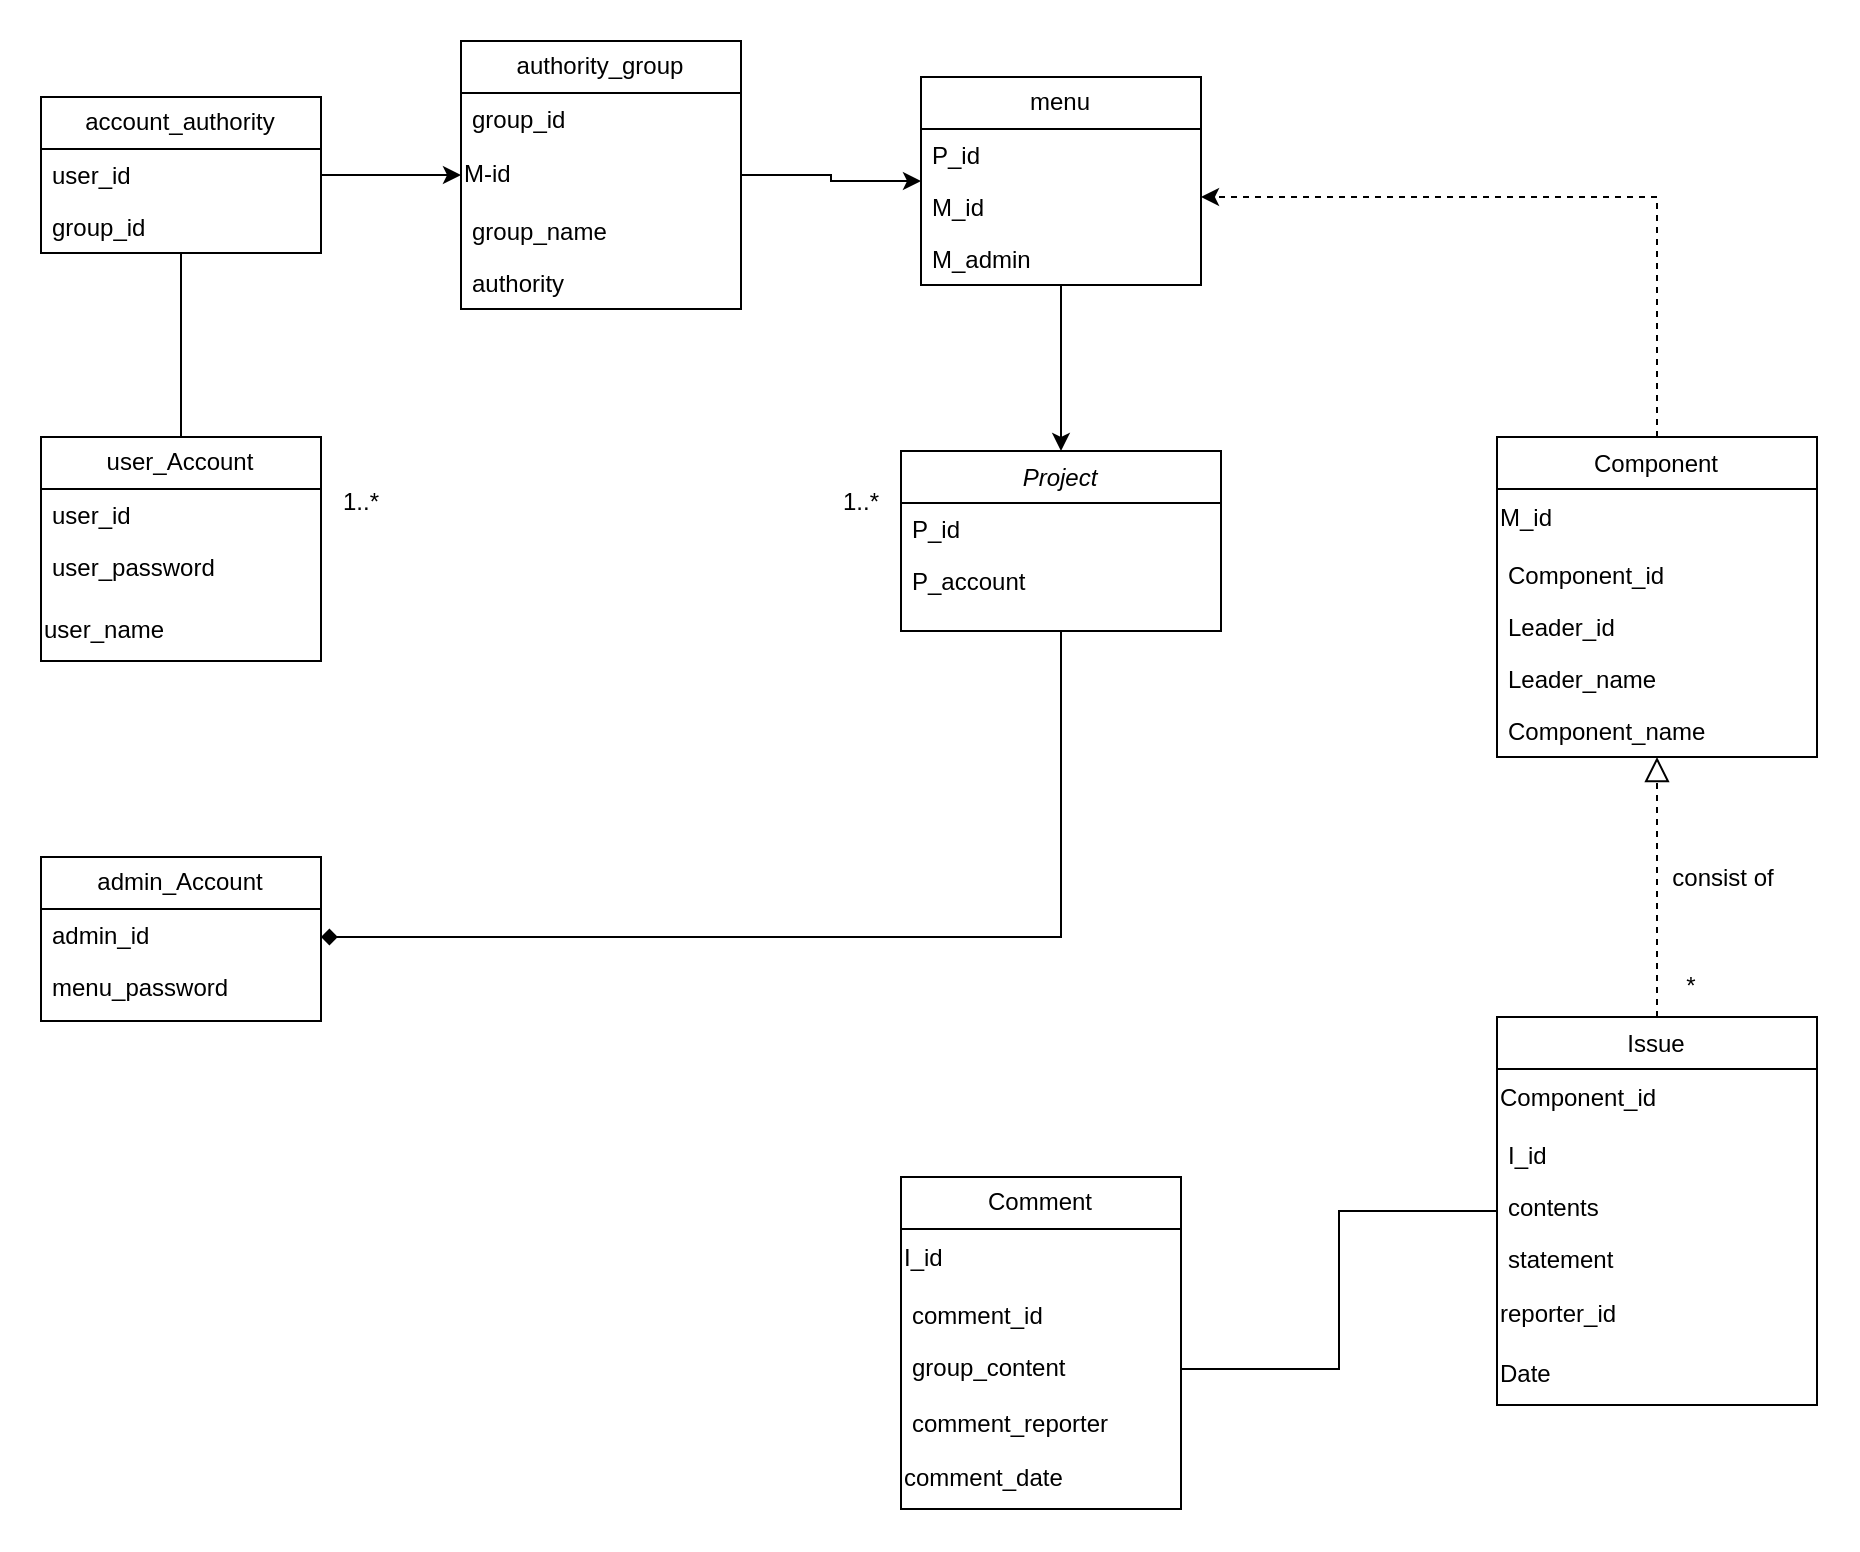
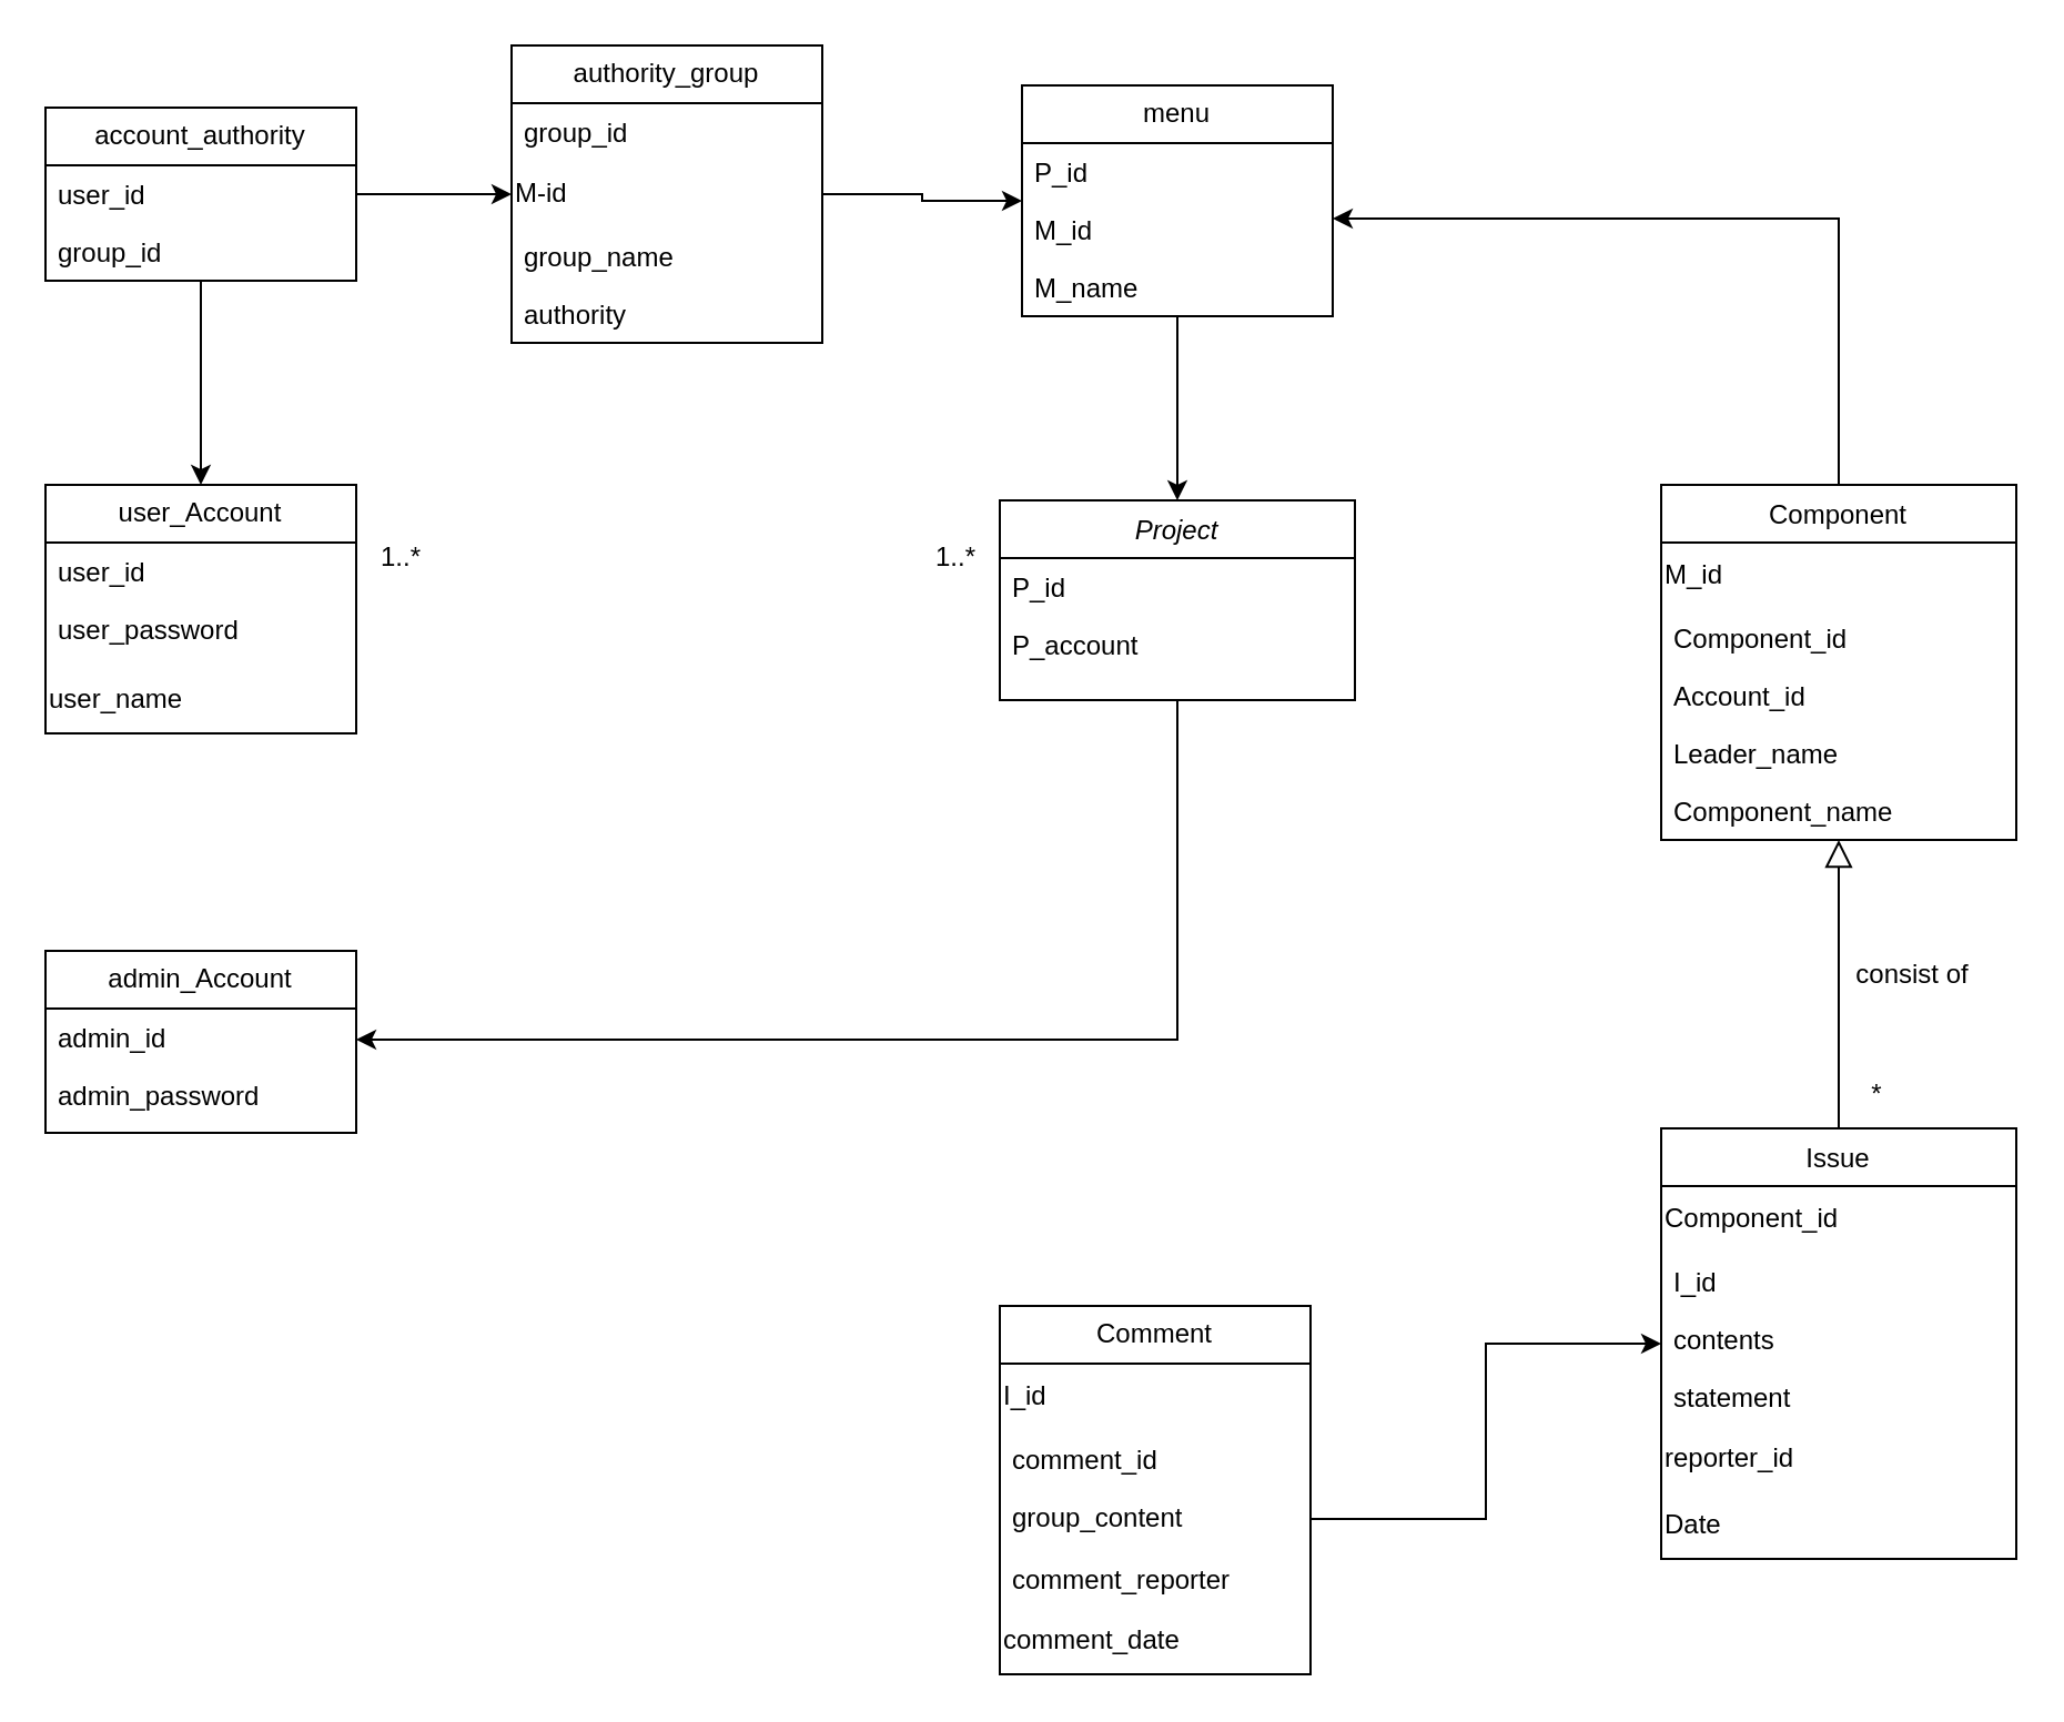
- <mxCell id="13" style="edgeStyle=orthogonalEdgeStyle;rounded=0;orthogonalLoop=1;jettySize=auto;html=1;dashed=1;" edge="1" parent="1" source="14" target="44"><mxGeometry relative="1" as="geometry"><Array as="points"><mxPoint x="828" y="98" /></Array></mxGeometry></mxCell>
+ <mxCell id="13" style="edgeStyle=orthogonalEdgeStyle;rounded=0;orthogonalLoop=1;jettySize=auto;html=1;" edge="1" parent="1" source="14" target="44"><mxGeometry relative="1" as="geometry"><Array as="points"><mxPoint x="828" y="98" /></Array></mxGeometry></mxCell>
- <mxCell id="47" value="M_admin" style="text;strokeColor=none;fillColor=none;align=left;verticalAlign=top;spacingLeft=4;spacingRight=4;overflow=hidden;rotatable=0;points=[[0,0.5],[1,0.5]];portConstraint=eastwest;whiteSpace=wrap;html=1;" vertex="1" parent="44"><mxGeometry y="78" width="140" height="26" as="geometry" /></mxCell>
+ <mxCell id="47" value="M_name" style="text;strokeColor=none;fillColor=none;align=left;verticalAlign=top;spacingLeft=4;spacingRight=4;overflow=hidden;rotatable=0;points=[[0,0.5],[1,0.5]];portConstraint=eastwest;whiteSpace=wrap;html=1;" vertex="1" parent="44"><mxGeometry y="78" width="140" height="26" as="geometry" /></mxCell>
- <mxCell id="27" value="" style="endArrow=none;html=1;rounded=0;entryX=0.5;entryY=0;entryDx=0;entryDy=0;" edge="1" parent="1" source="24" target="20"><mxGeometry width="50" height="50" relative="1" as="geometry"><mxPoint x="490" y="408" as="sourcePoint" /><mxPoint x="540" y="358" as="targetPoint" /></mxGeometry></mxCell>
+ <mxCell id="27" value="" style="endArrow=classic;html=1;rounded=0;entryX=0.5;entryY=0;entryDx=0;entryDy=0;" edge="1" parent="1" source="24" target="20"><mxGeometry width="50" height="50" relative="1" as="geometry"><mxPoint x="490" y="408" as="sourcePoint" /><mxPoint x="540" y="358" as="targetPoint" /></mxGeometry></mxCell>
- <mxCell id="17" value="Leader_id" style="text;align=left;verticalAlign=top;spacingLeft=4;spacingRight=4;overflow=hidden;rotatable=0;points=[[0,0.5],[1,0.5]];portConstraint=eastwest;rounded=0;shadow=0;html=0;" parent="14" vertex="1"><mxGeometry y="82" width="160" height="26" as="geometry" /></mxCell>
+ <mxCell id="17" value="Account_id" style="text;align=left;verticalAlign=top;spacingLeft=4;spacingRight=4;overflow=hidden;rotatable=0;points=[[0,0.5],[1,0.5]];portConstraint=eastwest;rounded=0;shadow=0;html=0;" parent="14" vertex="1"><mxGeometry y="82" width="160" height="26" as="geometry" /></mxCell>
- <mxCell id="12" value="" style="endArrow=block;endSize=10;endFill=0;shadow=0;strokeWidth=1;rounded=0;curved=0;edgeStyle=elbowEdgeStyle;elbow=vertical;entryX=0.5;entryY=1;entryDx=0;entryDy=0;exitX=0.5;exitY=0;exitDx=0;exitDy=0;dashed=1;" parent="1" source="5" target="14" edge="1"><mxGeometry width="160" relative="1" as="geometry"><mxPoint x="440" y="301" as="sourcePoint" /><mxPoint x="440" y="301" as="targetPoint" /><Array as="points" /></mxGeometry></mxCell>
+ <mxCell id="12" value="" style="endArrow=block;endSize=10;endFill=0;shadow=0;strokeWidth=1;rounded=0;curved=0;edgeStyle=elbowEdgeStyle;elbow=vertical;entryX=0.5;entryY=1;entryDx=0;entryDy=0;exitX=0.5;exitY=0;exitDx=0;exitDy=0;" parent="1" source="5" target="14" edge="1"><mxGeometry width="160" relative="1" as="geometry"><mxPoint x="440" y="301" as="sourcePoint" /><mxPoint x="440" y="301" as="targetPoint" /><Array as="points" /></mxGeometry></mxCell>
- <mxCell id="42" style="edgeStyle=orthogonalEdgeStyle;rounded=0;orthogonalLoop=1;jettySize=auto;html=1;endArrow=diamond;" edge="1" parent="1" source="2" target="39"><mxGeometry relative="1" as="geometry"><Array as="points"><mxPoint x="530" y="468" /></Array></mxGeometry></mxCell>
+ <mxCell id="42" style="edgeStyle=orthogonalEdgeStyle;rounded=0;orthogonalLoop=1;jettySize=auto;html=1;" edge="1" parent="1" source="2" target="39"><mxGeometry relative="1" as="geometry"><Array as="points"><mxPoint x="530" y="468" /></Array></mxGeometry></mxCell>
- <mxCell id="41" value="menu_password" style="text;strokeColor=none;fillColor=none;align=left;verticalAlign=top;spacingLeft=4;spacingRight=4;overflow=hidden;rotatable=0;points=[[0,0.5],[1,0.5]];portConstraint=eastwest;whiteSpace=wrap;html=1;" vertex="1" parent="39"><mxGeometry y="52" width="140" height="30" as="geometry" /></mxCell>
+ <mxCell id="41" value="admin_password" style="text;strokeColor=none;fillColor=none;align=left;verticalAlign=top;spacingLeft=4;spacingRight=4;overflow=hidden;rotatable=0;points=[[0,0.5],[1,0.5]];portConstraint=eastwest;whiteSpace=wrap;html=1;" vertex="1" parent="39"><mxGeometry y="52" width="140" height="30" as="geometry" /></mxCell>
- <mxCell id="54" style="edgeStyle=orthogonalEdgeStyle;rounded=0;orthogonalLoop=1;jettySize=auto;html=1;endArrow=none;" edge="1" parent="1" source="51" target="5"><mxGeometry relative="1" as="geometry" /></mxCell>
+ <mxCell id="54" style="edgeStyle=orthogonalEdgeStyle;rounded=0;orthogonalLoop=1;jettySize=auto;html=1;" edge="1" parent="1" source="51" target="5"><mxGeometry relative="1" as="geometry" /></mxCell>
